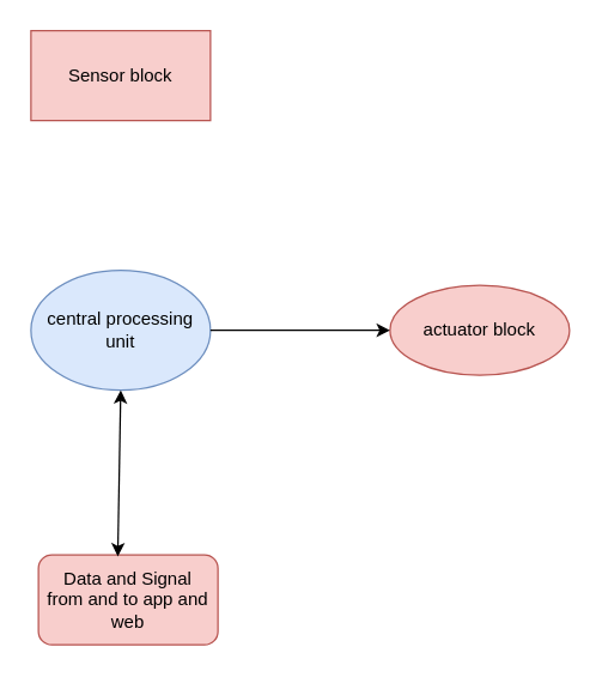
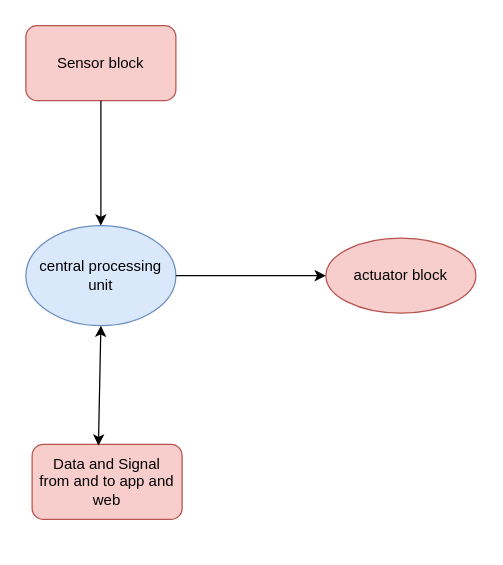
- <mxCell id="3" value="Sensor block" style="whiteSpace=wrap;html=1;fillColor=#f8cecc;strokeColor=#b85450;rounded=0;" vertex="1" parent="1"><mxGeometry x="20" y="20" width="120" height="60" as="geometry" /></mxCell>
+ <mxCell id="3" value="Sensor block" style="rounded=1;whiteSpace=wrap;html=1;fillColor=#f8cecc;strokeColor=#b85450;" vertex="1" parent="1"><mxGeometry x="20" y="20" width="120" height="60" as="geometry" /></mxCell>
+ <mxCell id="8" value="" style="endArrow=classic;html=1;rounded=0;entryX=0.5;entryY=0;entryDx=0;entryDy=0;exitX=0.5;exitY=1;exitDx=0;exitDy=0;" edge="1" parent="1" source="3" target="2"><mxGeometry width="50" height="50" relative="1" as="geometry"><mxPoint x="60" y="220" as="sourcePoint" /><mxPoint x="110" y="170" as="targetPoint" /></mxGeometry></mxCell>
- <mxCell id="4" value="Data and Signal&lt;br&gt;from and to app and web" style="rounded=1;whiteSpace=wrap;html=1;fillColor=#f8cecc;strokeColor=#b85450;" vertex="1" parent="1"><mxGeometry x="25" y="370" width="120" height="60" as="geometry" /></mxCell>
+ <mxCell id="4" value="Data and Signal&lt;br&gt;from and to app and web" style="rounded=1;whiteSpace=wrap;html=1;fillColor=#f8cecc;strokeColor=#b85450;" vertex="1" parent="1"><mxGeometry x="25" y="355" width="120" height="60" as="geometry" /></mxCell>
